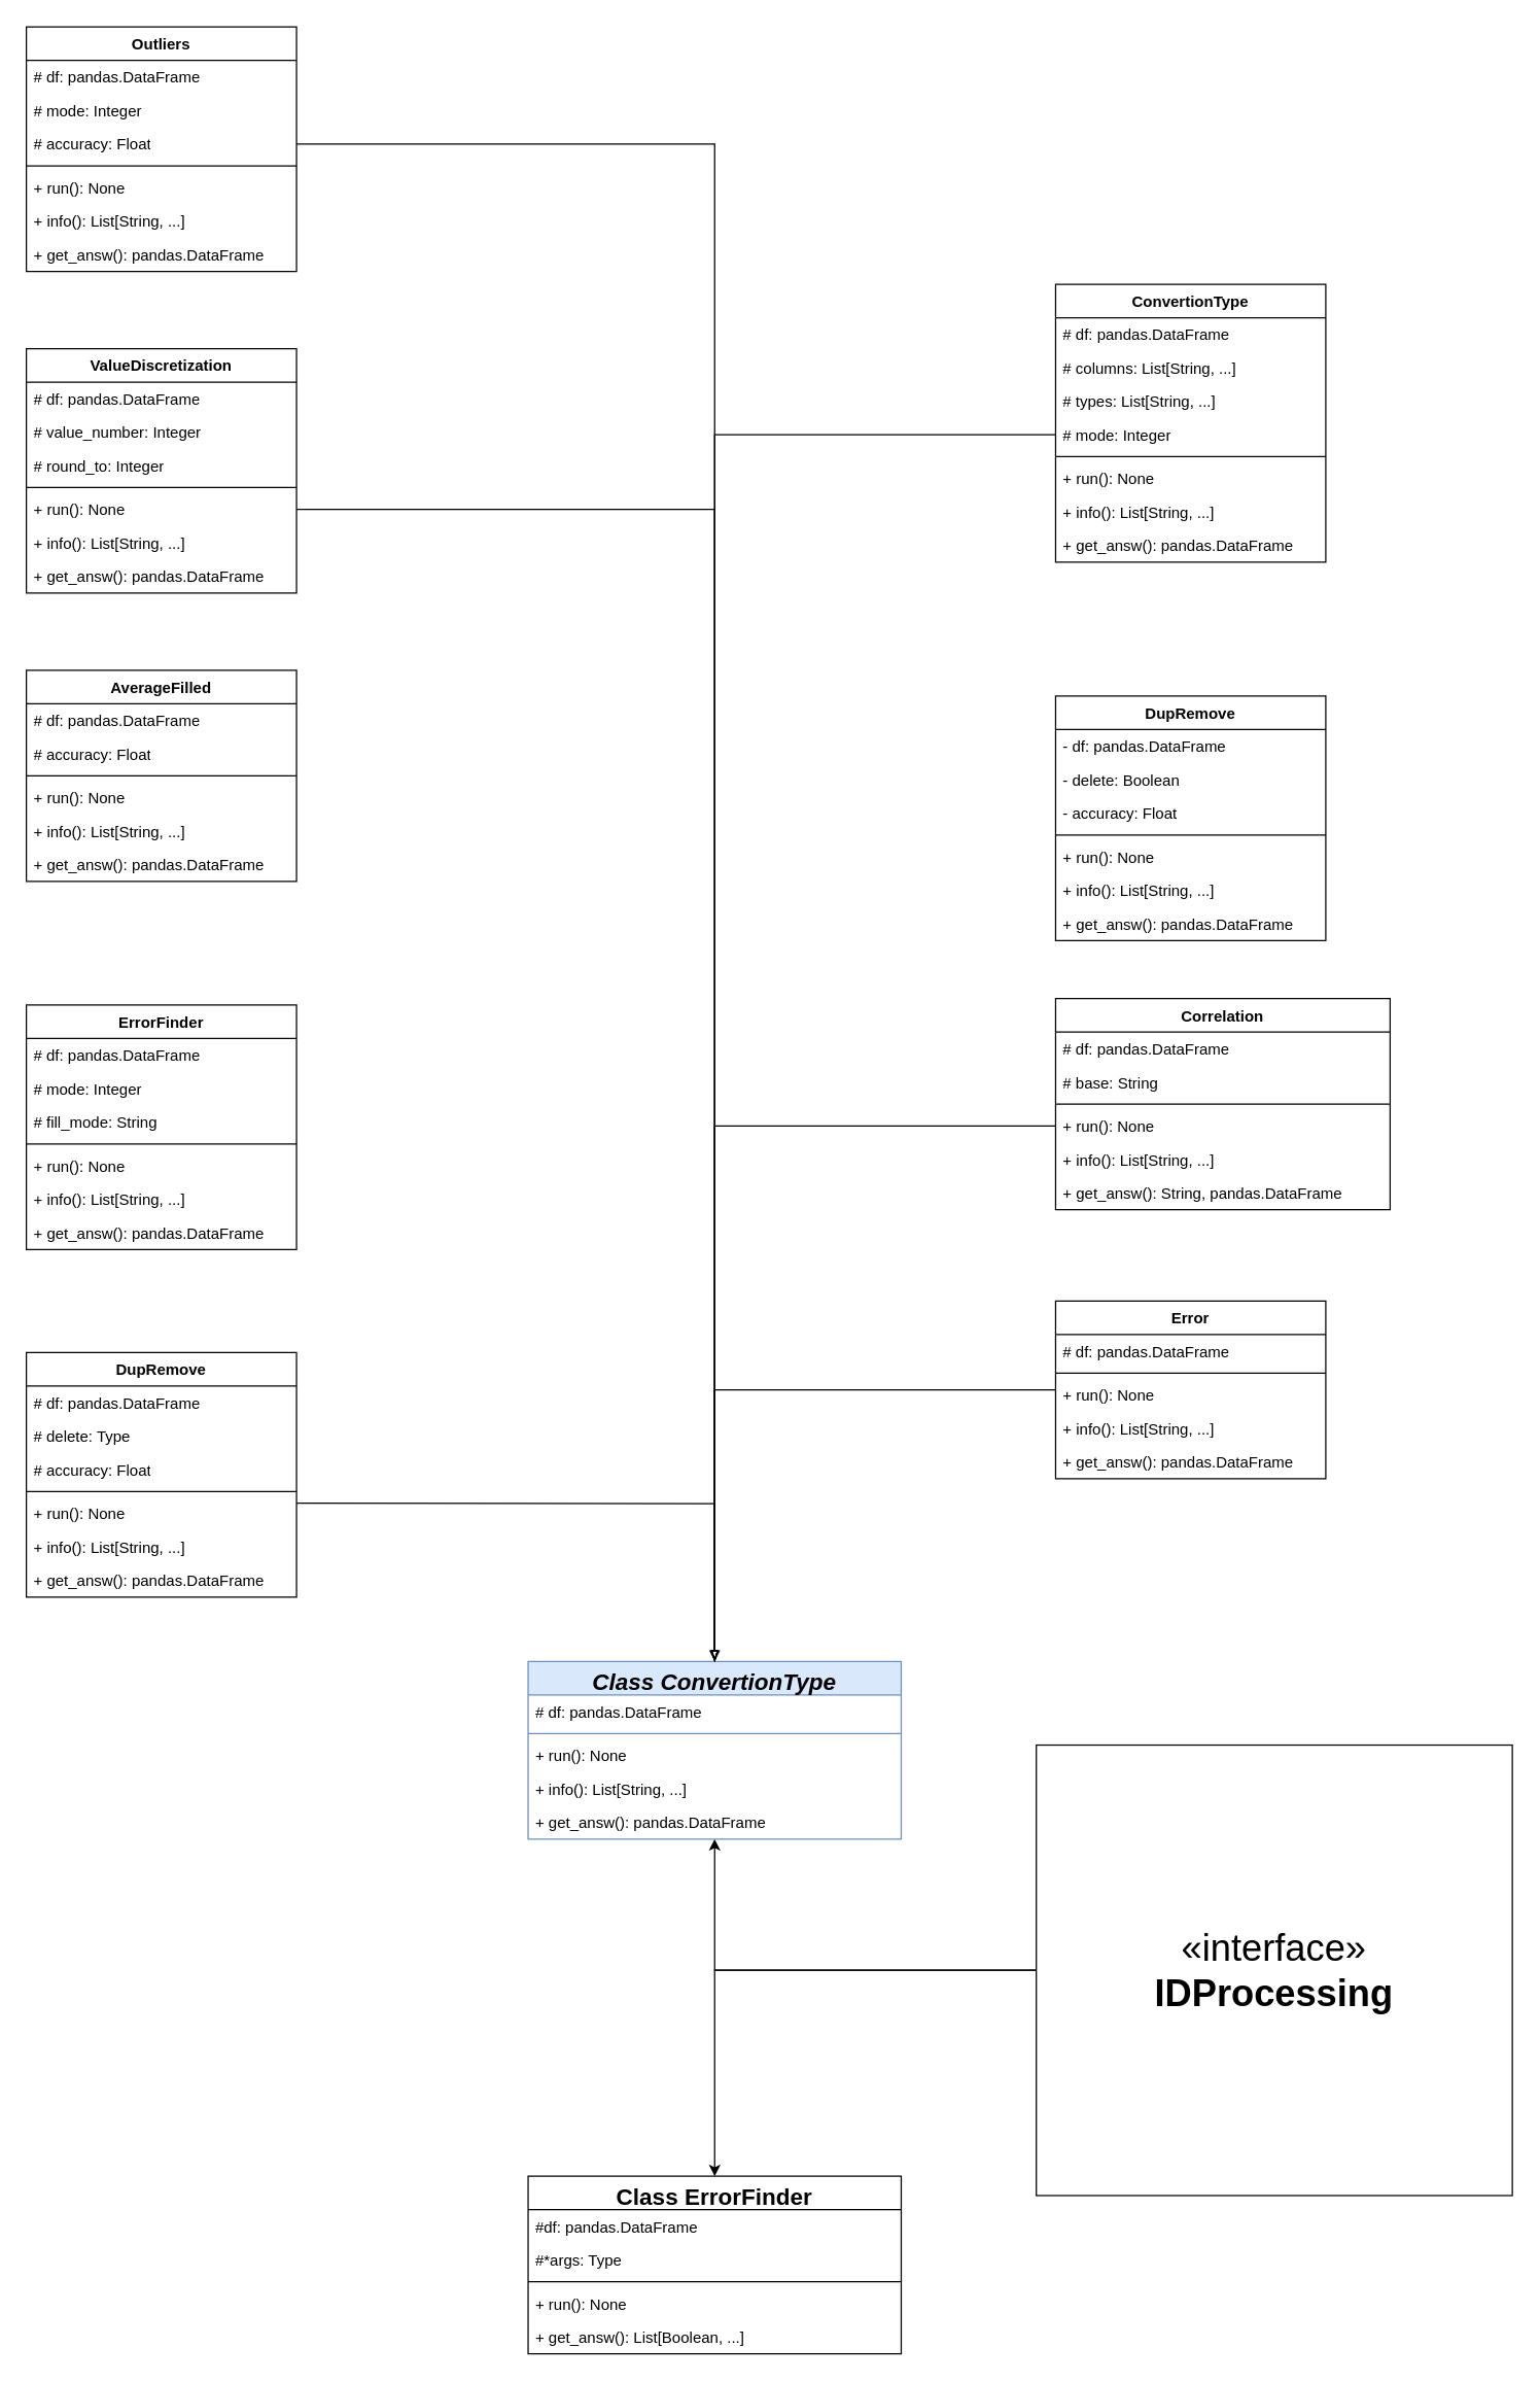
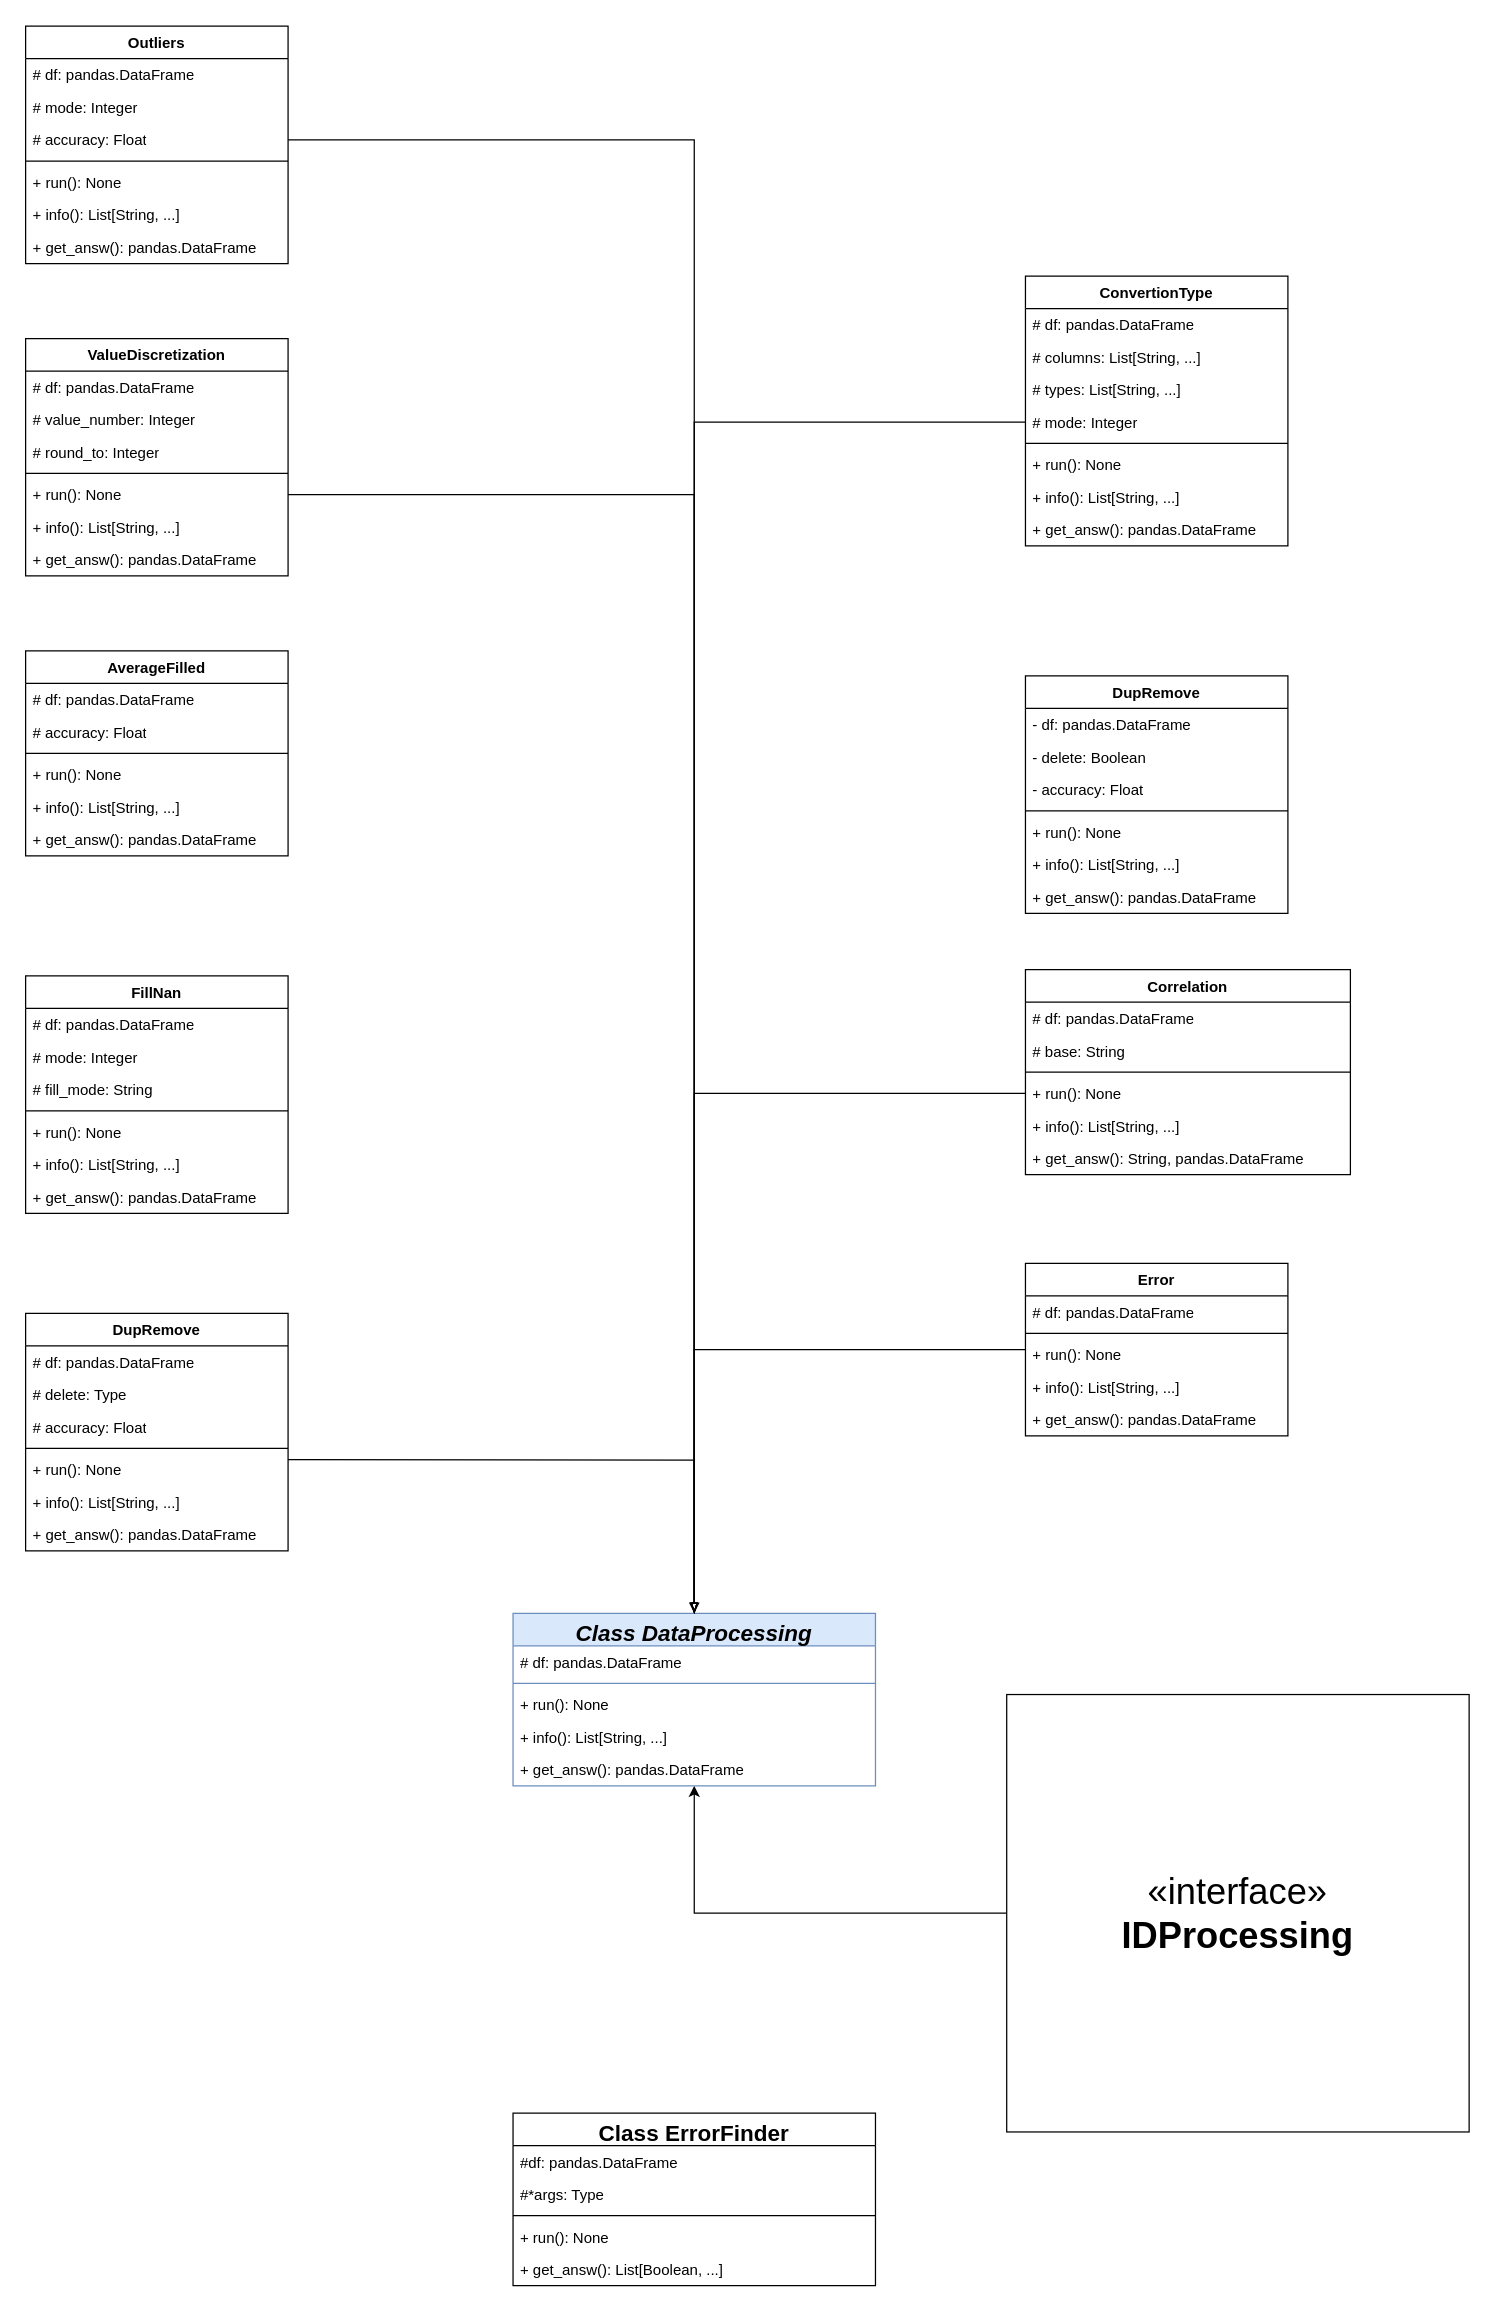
- <mxCell id="24" value="ErrorFinder" style="swimlane;fontStyle=1;align=center;verticalAlign=top;childLayout=stackLayout;horizontal=1;startSize=26;horizontalStack=0;resizeParent=1;resizeParentMax=0;resizeLast=0;collapsible=1;marginBottom=0;whiteSpace=wrap;html=1;" parent="1" vertex="1"><mxGeometry x="20" y="780" width="210" height="190" as="geometry" /></mxCell>
+ <mxCell id="24" value="FillNan" style="swimlane;fontStyle=1;align=center;verticalAlign=top;childLayout=stackLayout;horizontal=1;startSize=26;horizontalStack=0;resizeParent=1;resizeParentMax=0;resizeLast=0;collapsible=1;marginBottom=0;whiteSpace=wrap;html=1;" parent="1" vertex="1"><mxGeometry x="20" y="780" width="210" height="190" as="geometry" /></mxCell>
- <mxCell id="5" value="&lt;font style=&quot;font-size: 18px;&quot;&gt;&lt;i&gt;Class ConvertionType&lt;/i&gt;&lt;/font&gt;" style="swimlane;fontStyle=1;align=center;verticalAlign=top;childLayout=stackLayout;horizontal=1;startSize=26;horizontalStack=0;resizeParent=1;resizeParentMax=0;resizeLast=0;collapsible=1;marginBottom=0;whiteSpace=wrap;html=1;fillColor=#dae8fc;strokeColor=#6c8ebf;" parent="1" vertex="1"><mxGeometry x="410" y="1290" width="290" height="138" as="geometry" /></mxCell>
+ <mxCell id="5" value="&lt;font style=&quot;font-size: 18px;&quot;&gt;&lt;i&gt;Class DataProcessing&lt;/i&gt;&lt;/font&gt;" style="swimlane;fontStyle=1;align=center;verticalAlign=top;childLayout=stackLayout;horizontal=1;startSize=26;horizontalStack=0;resizeParent=1;resizeParentMax=0;resizeLast=0;collapsible=1;marginBottom=0;whiteSpace=wrap;html=1;fillColor=#dae8fc;strokeColor=#6c8ebf;" parent="1" vertex="1"><mxGeometry x="410" y="1290" width="290" height="138" as="geometry" /></mxCell>
- <mxCell id="2" style="edgeStyle=orthogonalEdgeStyle;rounded=0;orthogonalLoop=1;jettySize=auto;html=1;exitX=0;exitY=0.5;exitDx=0;exitDy=0;entryX=0.5;entryY=0;entryDx=0;entryDy=0;" parent="1" source="4" target="11" edge="1"><mxGeometry relative="1" as="geometry" /></mxCell>
